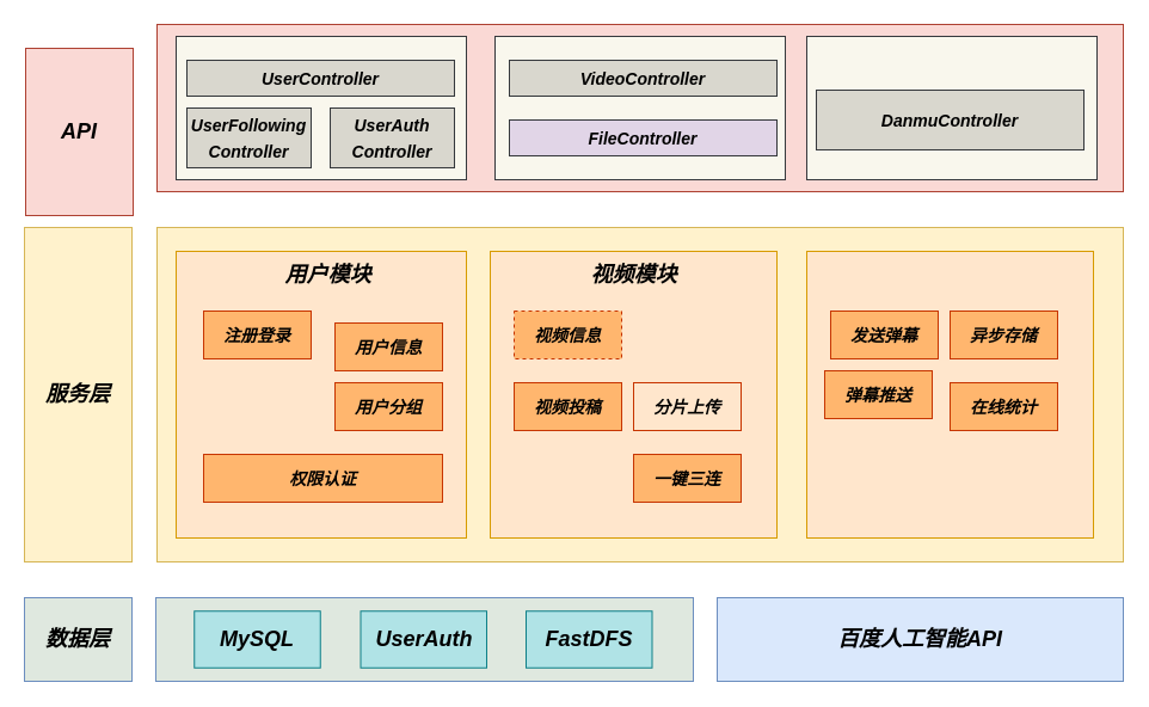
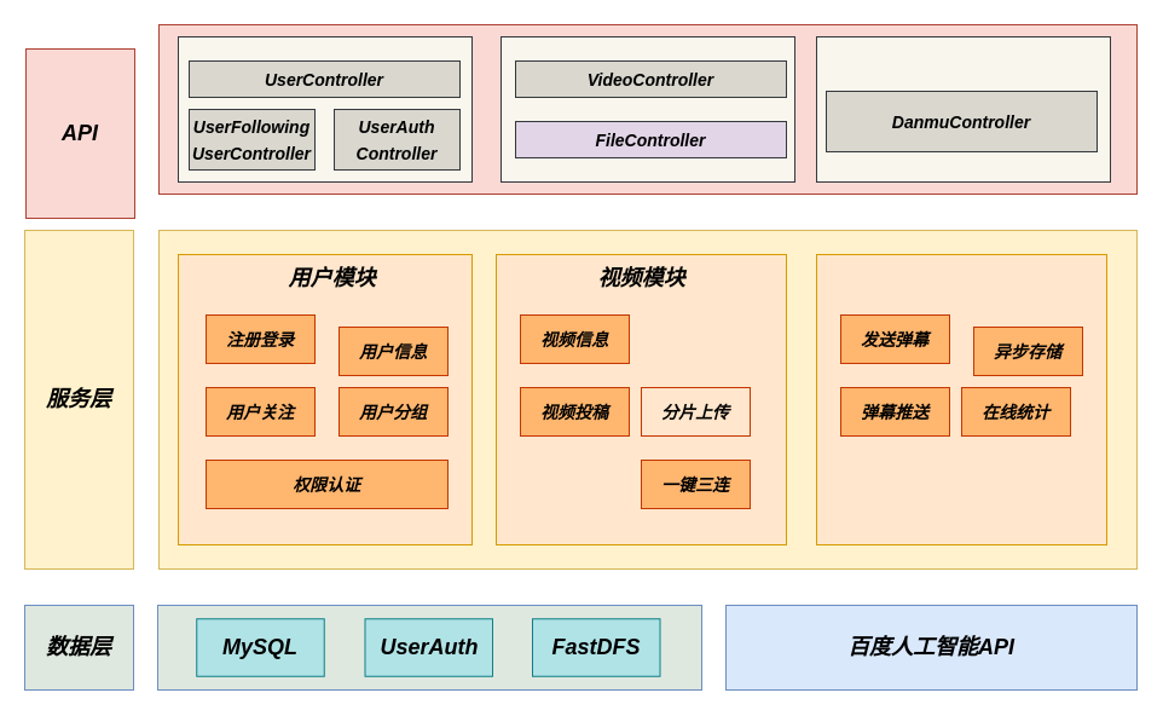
- <mxCell id="32" value="&lt;b&gt;&lt;i&gt;&lt;font style=&quot;font-size: 14px;&quot;&gt;UserFollowing&lt;br&gt;Controller&lt;/font&gt;&lt;/i&gt;&lt;/b&gt;" style="rounded=0;whiteSpace=wrap;html=1;shadow=0;glass=0;sketch=0;fontSize=18;strokeColor=#36393d;fillColor=#D9D7CE;" parent="1" vertex="1"><mxGeometry x="156" y="90" width="104" height="50" as="geometry" /></mxCell>
+ <mxCell id="32" value="&lt;b&gt;&lt;i&gt;&lt;font style=&quot;font-size: 14px;&quot;&gt;UserFollowing&lt;br&gt;UserController&lt;/font&gt;&lt;/i&gt;&lt;/b&gt;" style="rounded=0;whiteSpace=wrap;html=1;shadow=0;glass=0;sketch=0;fontSize=18;strokeColor=#36393d;fillColor=#D9D7CE;" parent="1" vertex="1"><mxGeometry x="156" y="90" width="104" height="50" as="geometry" /></mxCell>
- <mxCell id="17" value="&lt;b&gt;&lt;i&gt;&lt;font style=&quot;font-size: 14px;&quot;&gt;视频信息&lt;/font&gt;&lt;/i&gt;&lt;/b&gt;" style="rounded=0;whiteSpace=wrap;html=1;shadow=0;glass=0;sketch=0;fontSize=18;strokeColor=#C73500;fillColor=#FFB66E;fontColor=#000000;dashed=1;" parent="1" vertex="1"><mxGeometry x="430" y="260" width="90" height="40" as="geometry" /></mxCell>
+ <mxCell id="17" value="&lt;b&gt;&lt;i&gt;&lt;font style=&quot;font-size: 14px;&quot;&gt;视频信息&lt;/font&gt;&lt;/i&gt;&lt;/b&gt;" style="rounded=0;whiteSpace=wrap;html=1;shadow=0;glass=0;sketch=0;fontSize=18;strokeColor=#C73500;fillColor=#FFB66E;fontColor=#000000;" parent="1" vertex="1"><mxGeometry x="430" y="260" width="90" height="40" as="geometry" /></mxCell>
- <mxCell id="23" value="&lt;b&gt;&lt;i&gt;&lt;font style=&quot;font-size: 14px;&quot;&gt;异步存储&lt;/font&gt;&lt;/i&gt;&lt;/b&gt;" style="rounded=0;whiteSpace=wrap;html=1;shadow=0;glass=0;sketch=0;fontSize=18;strokeColor=#C73500;fillColor=#FFB66E;fontColor=#000000;" parent="1" vertex="1"><mxGeometry x="795" y="260" width="90" height="40" as="geometry" /></mxCell>
+ <mxCell id="23" value="&lt;b&gt;&lt;i&gt;&lt;font style=&quot;font-size: 14px;&quot;&gt;异步存储&lt;/font&gt;&lt;/i&gt;&lt;/b&gt;" style="rounded=0;whiteSpace=wrap;html=1;shadow=0;glass=0;sketch=0;fontSize=18;strokeColor=#C73500;fillColor=#FFB66E;fontColor=#000000;" parent="1" vertex="1"><mxGeometry x="805" y="270" width="90" height="40" as="geometry" /></mxCell>
- <mxCell id="24" value="&lt;span style=&quot;font-size: 14px;&quot;&gt;&lt;b&gt;&lt;i&gt;弹幕推送&lt;/i&gt;&lt;/b&gt;&lt;/span&gt;" style="rounded=0;whiteSpace=wrap;html=1;shadow=0;glass=0;sketch=0;fontSize=18;strokeColor=#C73500;fillColor=#FFB66E;fontColor=#000000;" parent="1" vertex="1"><mxGeometry x="690" y="310" width="90" height="40" as="geometry" /></mxCell>
+ <mxCell id="24" value="&lt;span style=&quot;font-size: 14px;&quot;&gt;&lt;b&gt;&lt;i&gt;弹幕推送&lt;/i&gt;&lt;/b&gt;&lt;/span&gt;" style="rounded=0;whiteSpace=wrap;html=1;shadow=0;glass=0;sketch=0;fontSize=18;strokeColor=#C73500;fillColor=#FFB66E;fontColor=#000000;" parent="1" vertex="1"><mxGeometry x="695" y="320" width="90" height="40" as="geometry" /></mxCell>
+ <mxCell id="13" value="&lt;b&gt;&lt;i&gt;&lt;font style=&quot;font-size: 14px;&quot;&gt;用户关注&lt;/font&gt;&lt;/i&gt;&lt;/b&gt;" style="rounded=0;whiteSpace=wrap;html=1;shadow=0;glass=0;sketch=0;fontSize=18;strokeColor=#C73500;fillColor=#FFB66E;fontColor=#000000;" parent="1" vertex="1"><mxGeometry x="170" y="320" width="90" height="40" as="geometry" /></mxCell>
